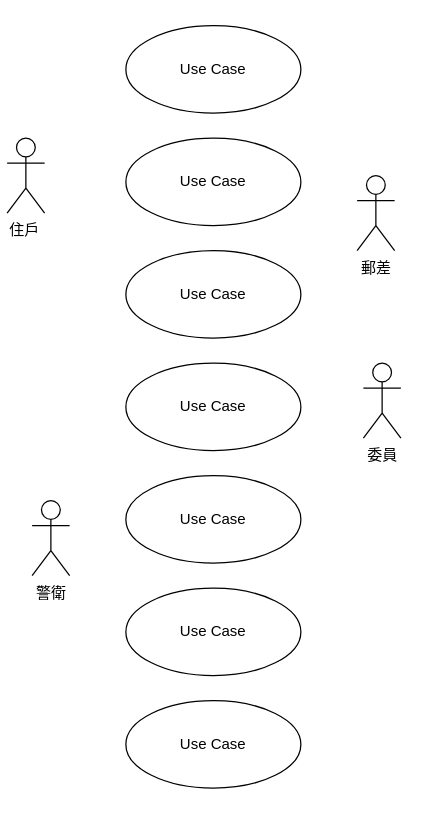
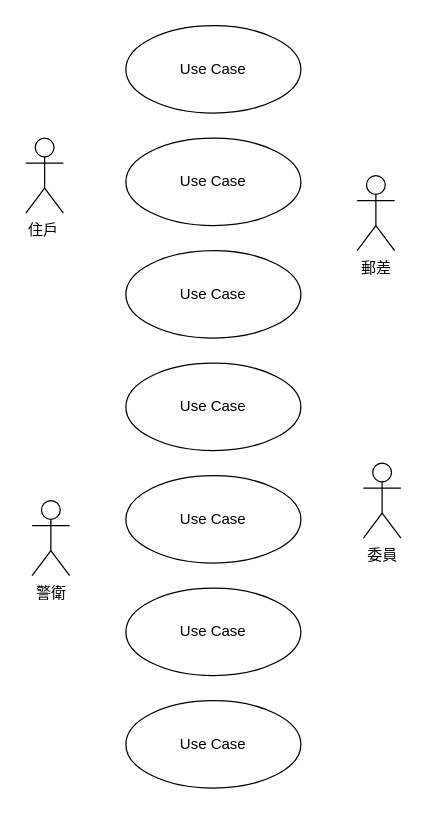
- <mxCell id="4" value="住戶&lt;span style=&quot;white-space: pre;&quot;&gt;&#09;&lt;/span&gt;" style="shape=umlActor;verticalLabelPosition=bottom;verticalAlign=top;html=1;" vertex="1" parent="1"><mxGeometry x="5" y="110" width="30" height="60" as="geometry" /></mxCell>
+ <mxCell id="4" value="住戶&lt;span style=&quot;white-space: pre;&quot;&gt;&#09;&lt;/span&gt;" style="shape=umlActor;verticalLabelPosition=bottom;verticalAlign=top;html=1;" vertex="1" parent="1"><mxGeometry x="20" y="110" width="30" height="60" as="geometry" /></mxCell>
- <mxCell id="2" value="委員" style="shape=umlActor;verticalLabelPosition=bottom;verticalAlign=top;html=1;" vertex="1" parent="1"><mxGeometry x="290" y="290" width="30" height="60" as="geometry" /></mxCell>
+ <mxCell id="2" value="委員" style="shape=umlActor;verticalLabelPosition=bottom;verticalAlign=top;html=1;" vertex="1" parent="1"><mxGeometry x="290" y="370" width="30" height="60" as="geometry" /></mxCell>
